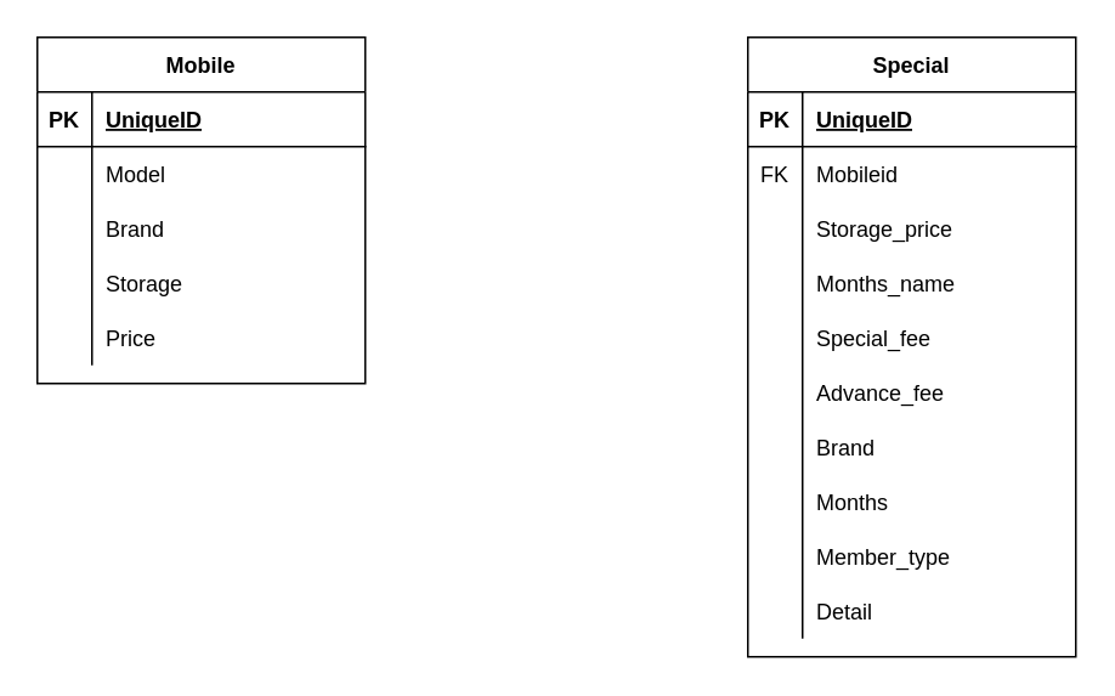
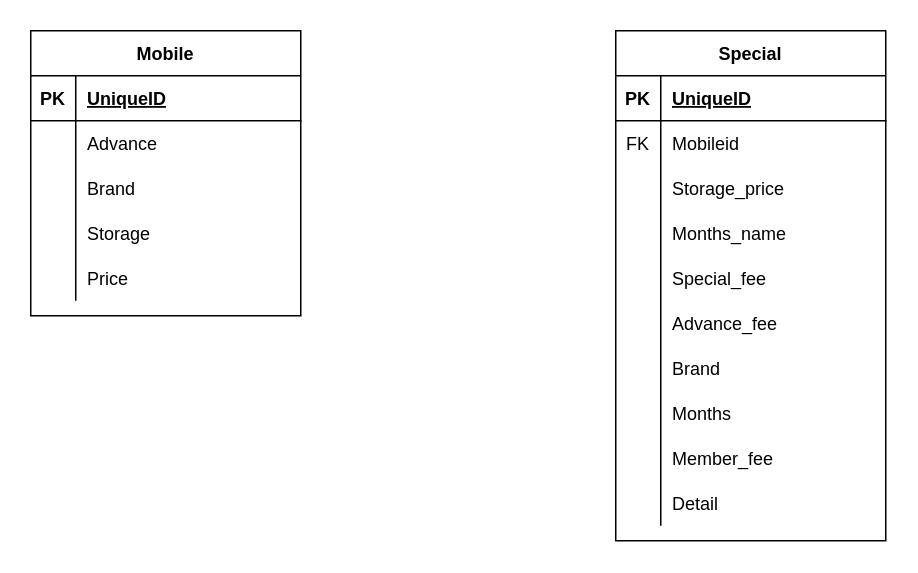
- <mxCell id="8" value="Model" style="shape=partialRectangle;connectable=0;fillColor=none;top=0;left=0;bottom=0;right=0;align=left;spacingLeft=6;overflow=hidden;" vertex="1" parent="6"><mxGeometry x="30" width="150" height="30" as="geometry"><mxRectangle width="150" height="30" as="alternateBounds" /></mxGeometry></mxCell>
+ <mxCell id="8" value="Advance" style="shape=partialRectangle;connectable=0;fillColor=none;top=0;left=0;bottom=0;right=0;align=left;spacingLeft=6;overflow=hidden;" vertex="1" parent="6"><mxGeometry x="30" width="150" height="30" as="geometry"><mxRectangle width="150" height="30" as="alternateBounds" /></mxGeometry></mxCell>
- <mxCell id="45" value="Member_type" style="shape=partialRectangle;connectable=0;fillColor=none;top=0;left=0;bottom=0;right=0;align=left;spacingLeft=6;overflow=hidden;" vertex="1" parent="43"><mxGeometry x="30" width="150" height="30" as="geometry"><mxRectangle width="150" height="30" as="alternateBounds" /></mxGeometry></mxCell>
+ <mxCell id="45" value="Member_fee" style="shape=partialRectangle;connectable=0;fillColor=none;top=0;left=0;bottom=0;right=0;align=left;spacingLeft=6;overflow=hidden;" vertex="1" parent="43"><mxGeometry x="30" width="150" height="30" as="geometry"><mxRectangle width="150" height="30" as="alternateBounds" /></mxGeometry></mxCell>
